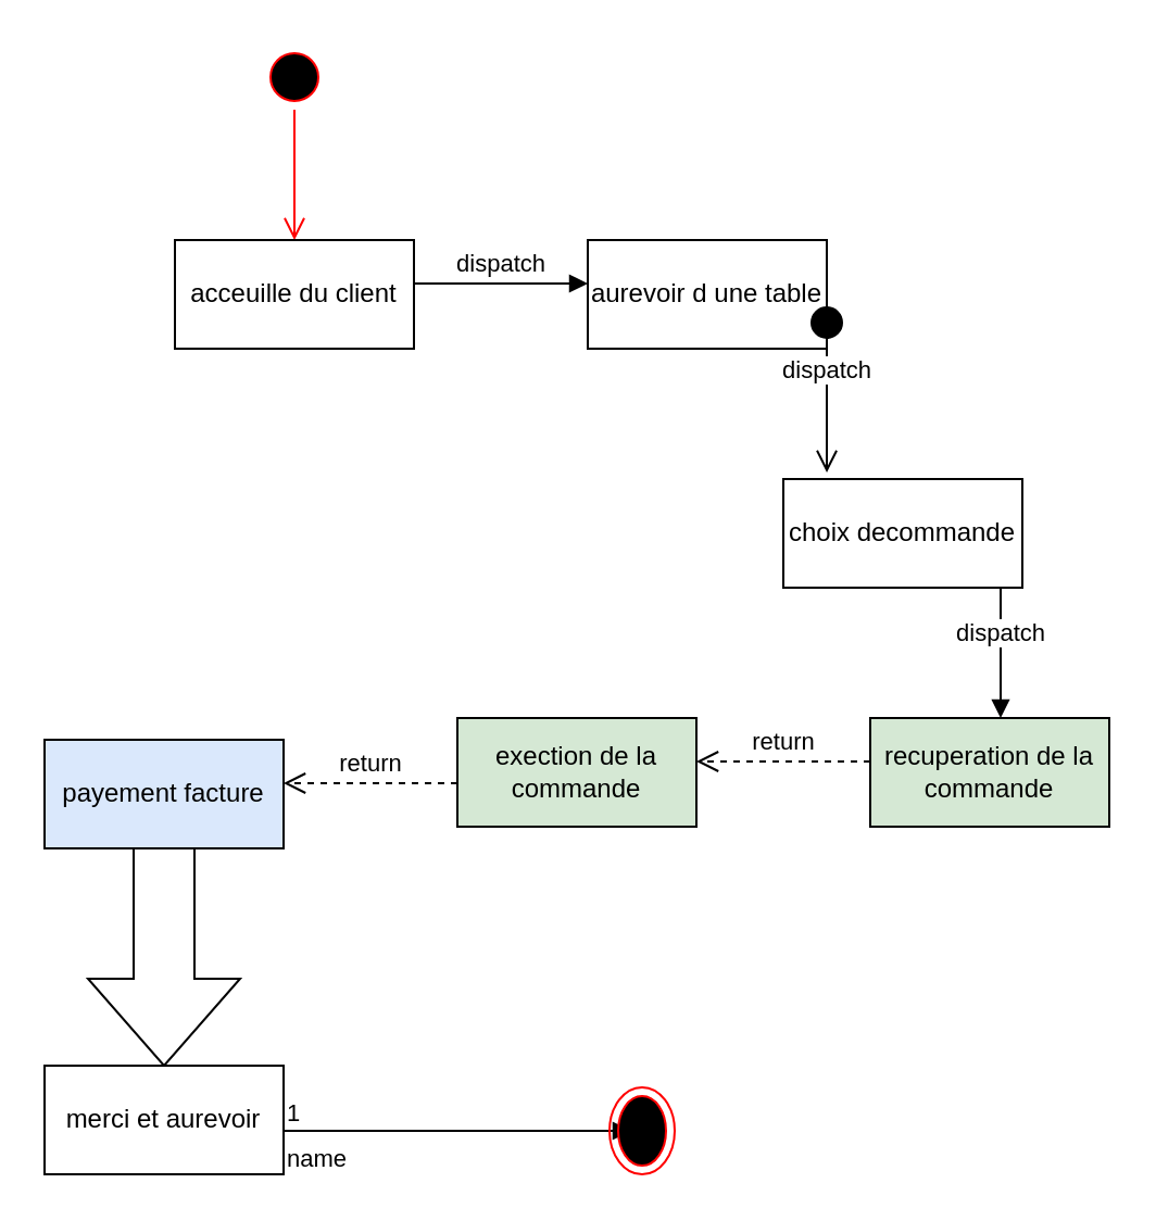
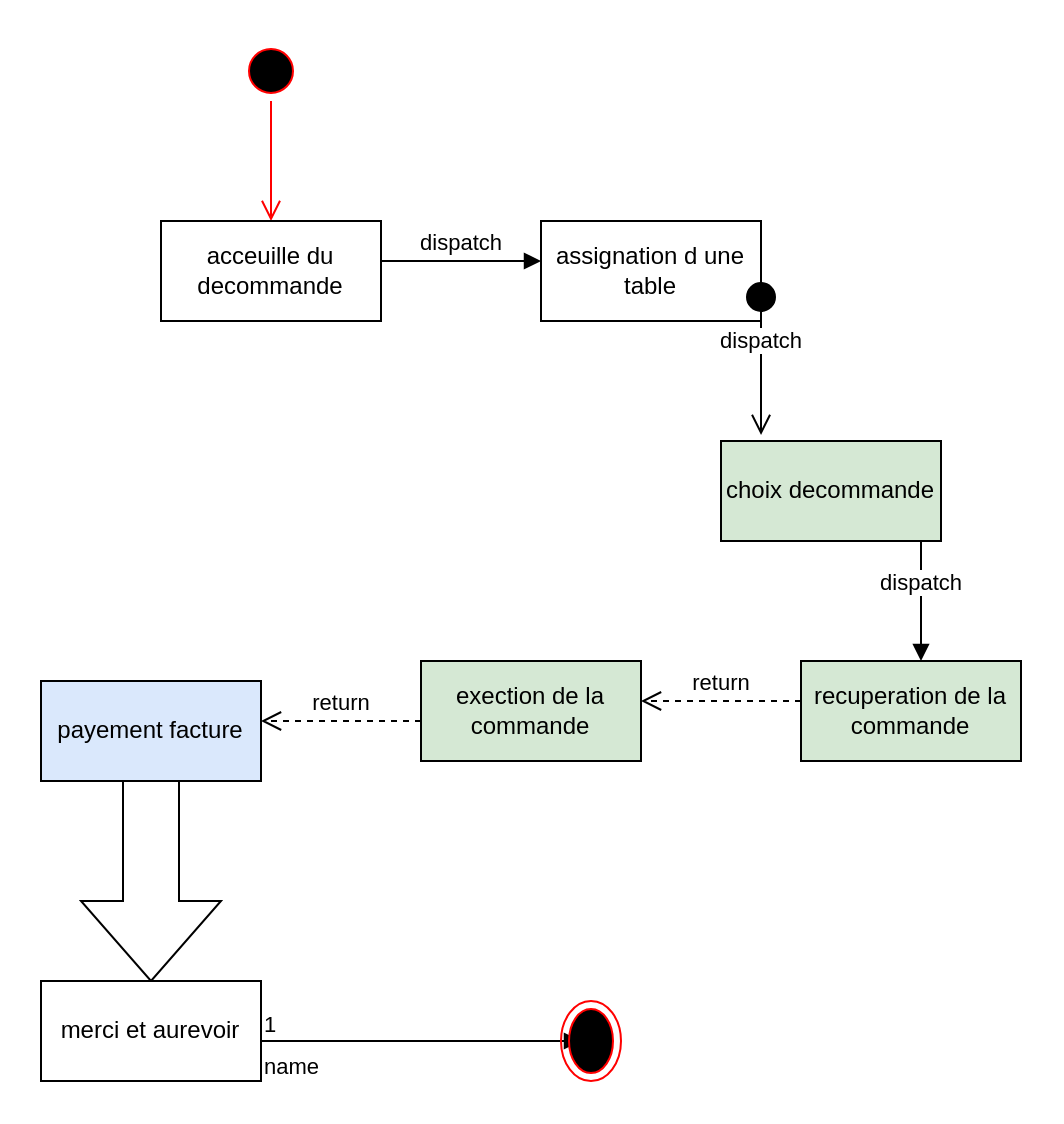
- <mxCell id="4" value="acceuille du client" style="html=1;whiteSpace=wrap;" vertex="1" parent="1"><mxGeometry x="80" y="110" width="110" height="50" as="geometry" /></mxCell>
+ <mxCell id="4" value="acceuille du decommande" style="html=1;whiteSpace=wrap;" vertex="1" parent="1"><mxGeometry x="80" y="110" width="110" height="50" as="geometry" /></mxCell>
- <mxCell id="6" value="aurevoir d une table" style="html=1;whiteSpace=wrap;" vertex="1" parent="1"><mxGeometry x="270" y="110" width="110" height="50" as="geometry" /></mxCell>
+ <mxCell id="6" value="assignation d une table" style="html=1;whiteSpace=wrap;" vertex="1" parent="1"><mxGeometry x="270" y="110" width="110" height="50" as="geometry" /></mxCell>
- <mxCell id="8" value="choix decommande" style="html=1;whiteSpace=wrap;" vertex="1" parent="1"><mxGeometry x="360" y="220" width="110" height="50" as="geometry" /></mxCell>
+ <mxCell id="8" value="choix decommande" style="html=1;whiteSpace=wrap;fillColor=#d5e8d4;" vertex="1" parent="1"><mxGeometry x="360" y="220" width="110" height="50" as="geometry" /></mxCell>
